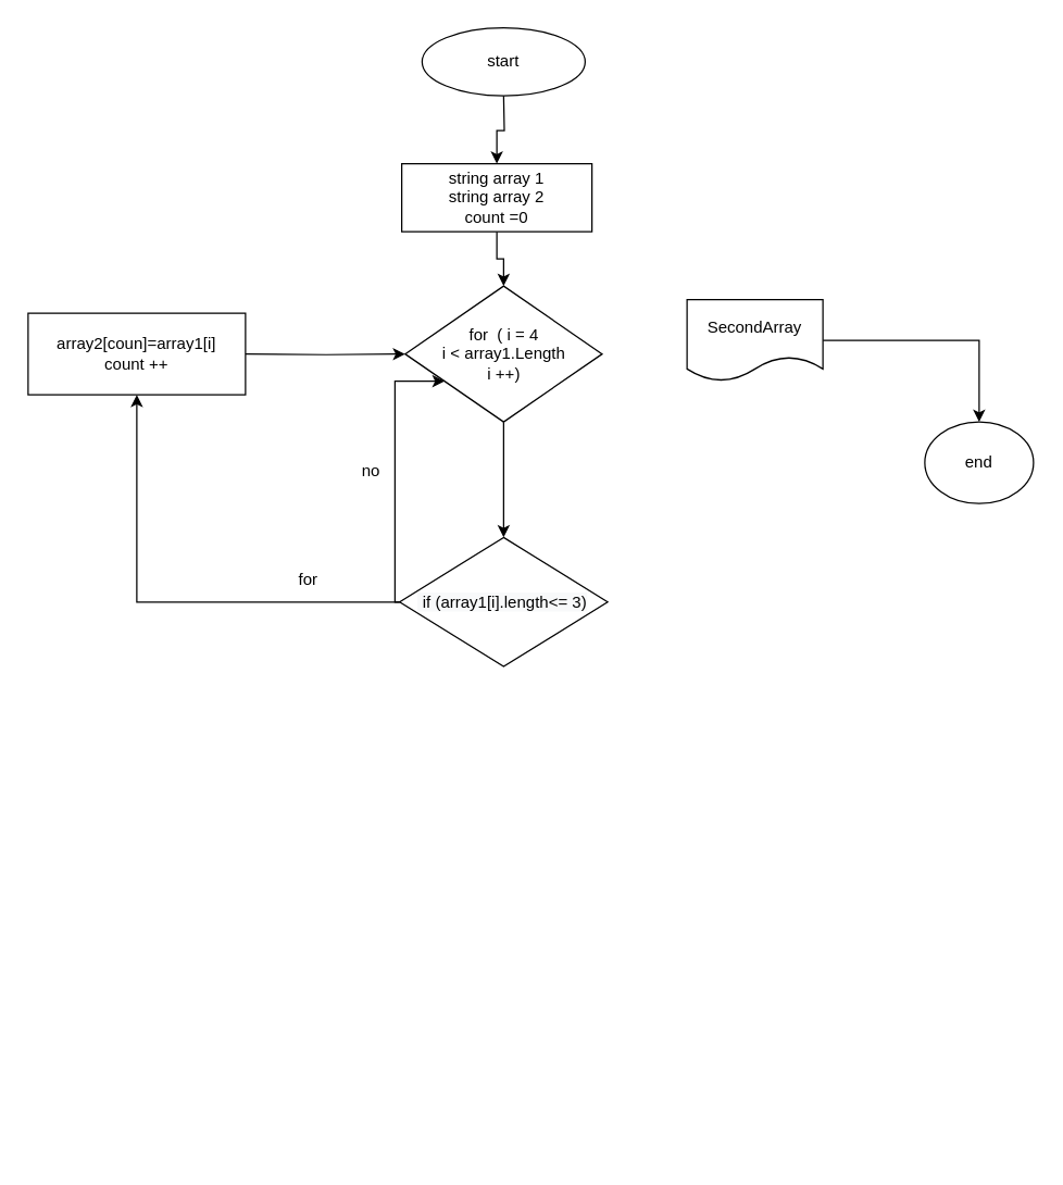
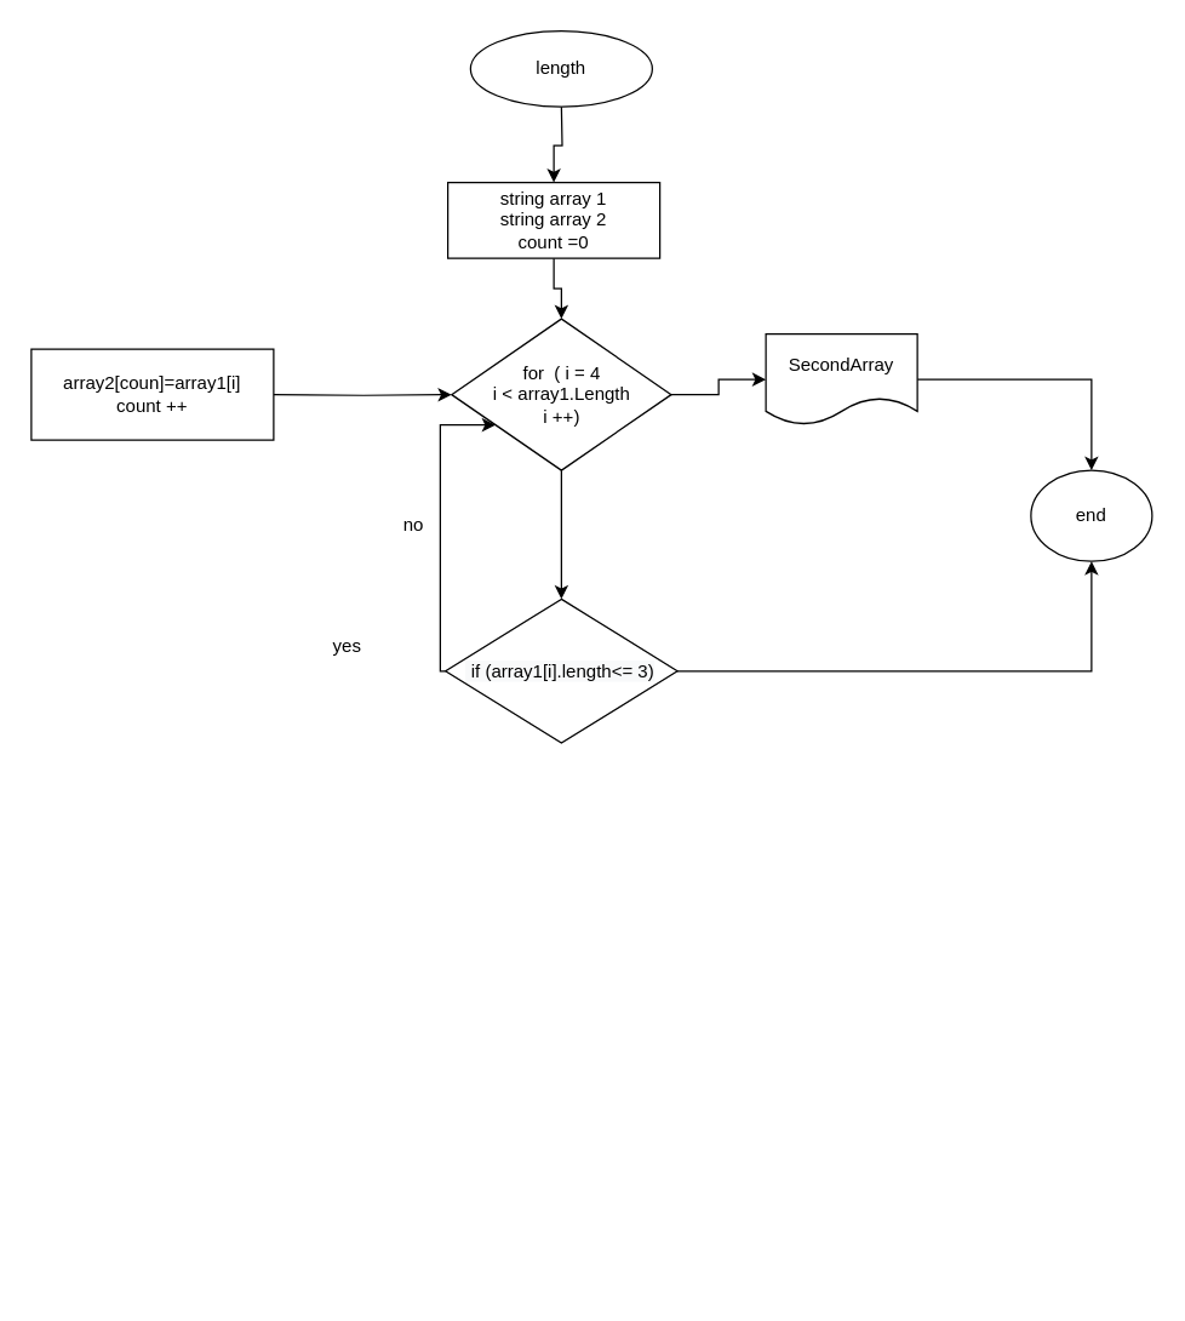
- <mxCell id="15" value="start" style="ellipse;whiteSpace=wrap;html=1;" parent="1" vertex="1"><mxGeometry x="310" y="20" width="120" height="50" as="geometry" /></mxCell>
+ <mxCell id="15" value="length" style="ellipse;whiteSpace=wrap;html=1;" parent="1" vertex="1"><mxGeometry x="310" y="20" width="120" height="50" as="geometry" /></mxCell>
+ <mxCell id="6" value="" style="edgeStyle=orthogonalEdgeStyle;rounded=0;orthogonalLoop=1;jettySize=auto;html=1;" parent="1" source="7" target="14" edge="1"><mxGeometry relative="1" as="geometry" /></mxCell>
- <mxCell id="10" value="for" style="text;strokeColor=none;fillColor=none;align=left;verticalAlign=middle;spacingLeft=4;spacingRight=4;overflow=hidden;points=[[0,0.5],[1,0.5]];portConstraint=eastwest;rotatable=0;" parent="1" vertex="1"><mxGeometry x="213.44" y="410" width="80" height="30" as="geometry" /></mxCell>
+ <mxCell id="10" value="yes" style="text;strokeColor=none;fillColor=none;align=left;verticalAlign=middle;spacingLeft=4;spacingRight=4;overflow=hidden;points=[[0,0.5],[1,0.5]];portConstraint=eastwest;rotatable=0;" parent="1" vertex="1"><mxGeometry x="213.44" y="410" width="80" height="30" as="geometry" /></mxCell>
- <mxCell id="17" style="edgeStyle=orthogonalEdgeStyle;rounded=0;orthogonalLoop=1;jettySize=auto;html=1;" parent="1" source="18" target="19" edge="1"><mxGeometry relative="1" as="geometry"><mxPoint x="90" y="300" as="targetPoint" /></mxGeometry></mxCell>
+ <mxCell id="17" style="edgeStyle=orthogonalEdgeStyle;rounded=0;orthogonalLoop=1;jettySize=auto;html=1;" parent="1" source="18" target="16" edge="1"><mxGeometry relative="1" as="geometry"><mxPoint x="90" y="300" as="targetPoint" /></mxGeometry></mxCell>
